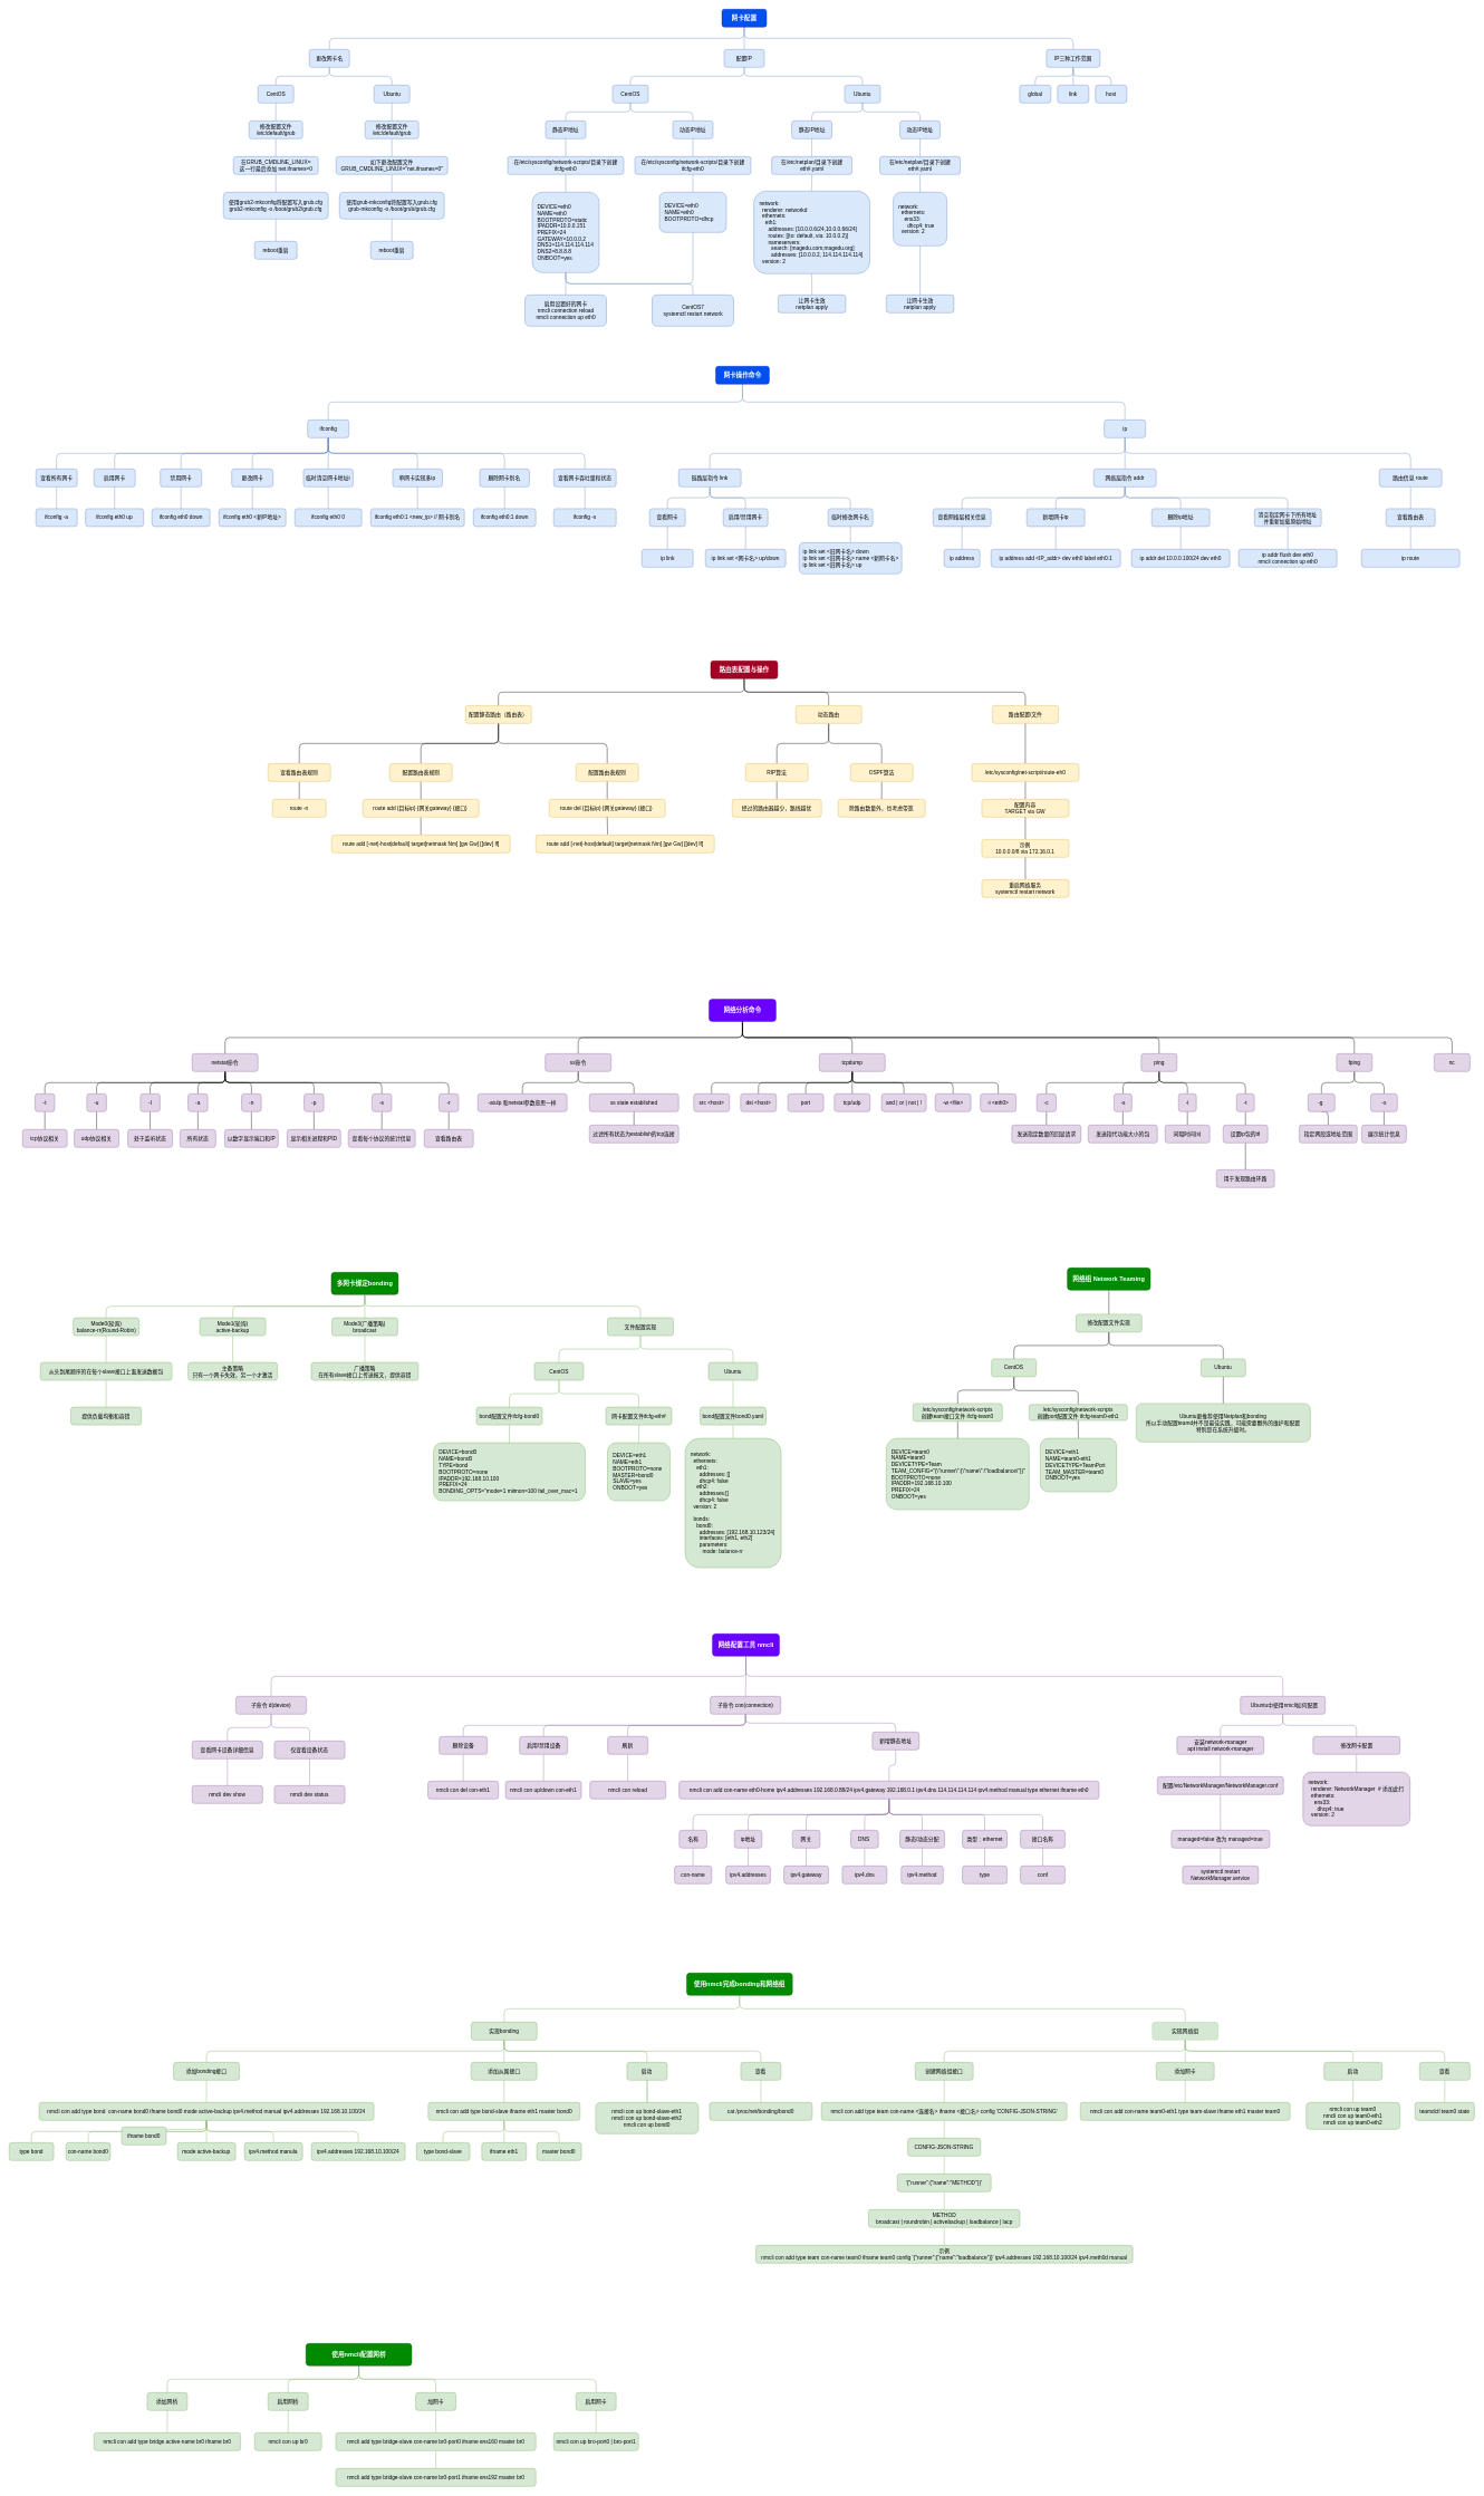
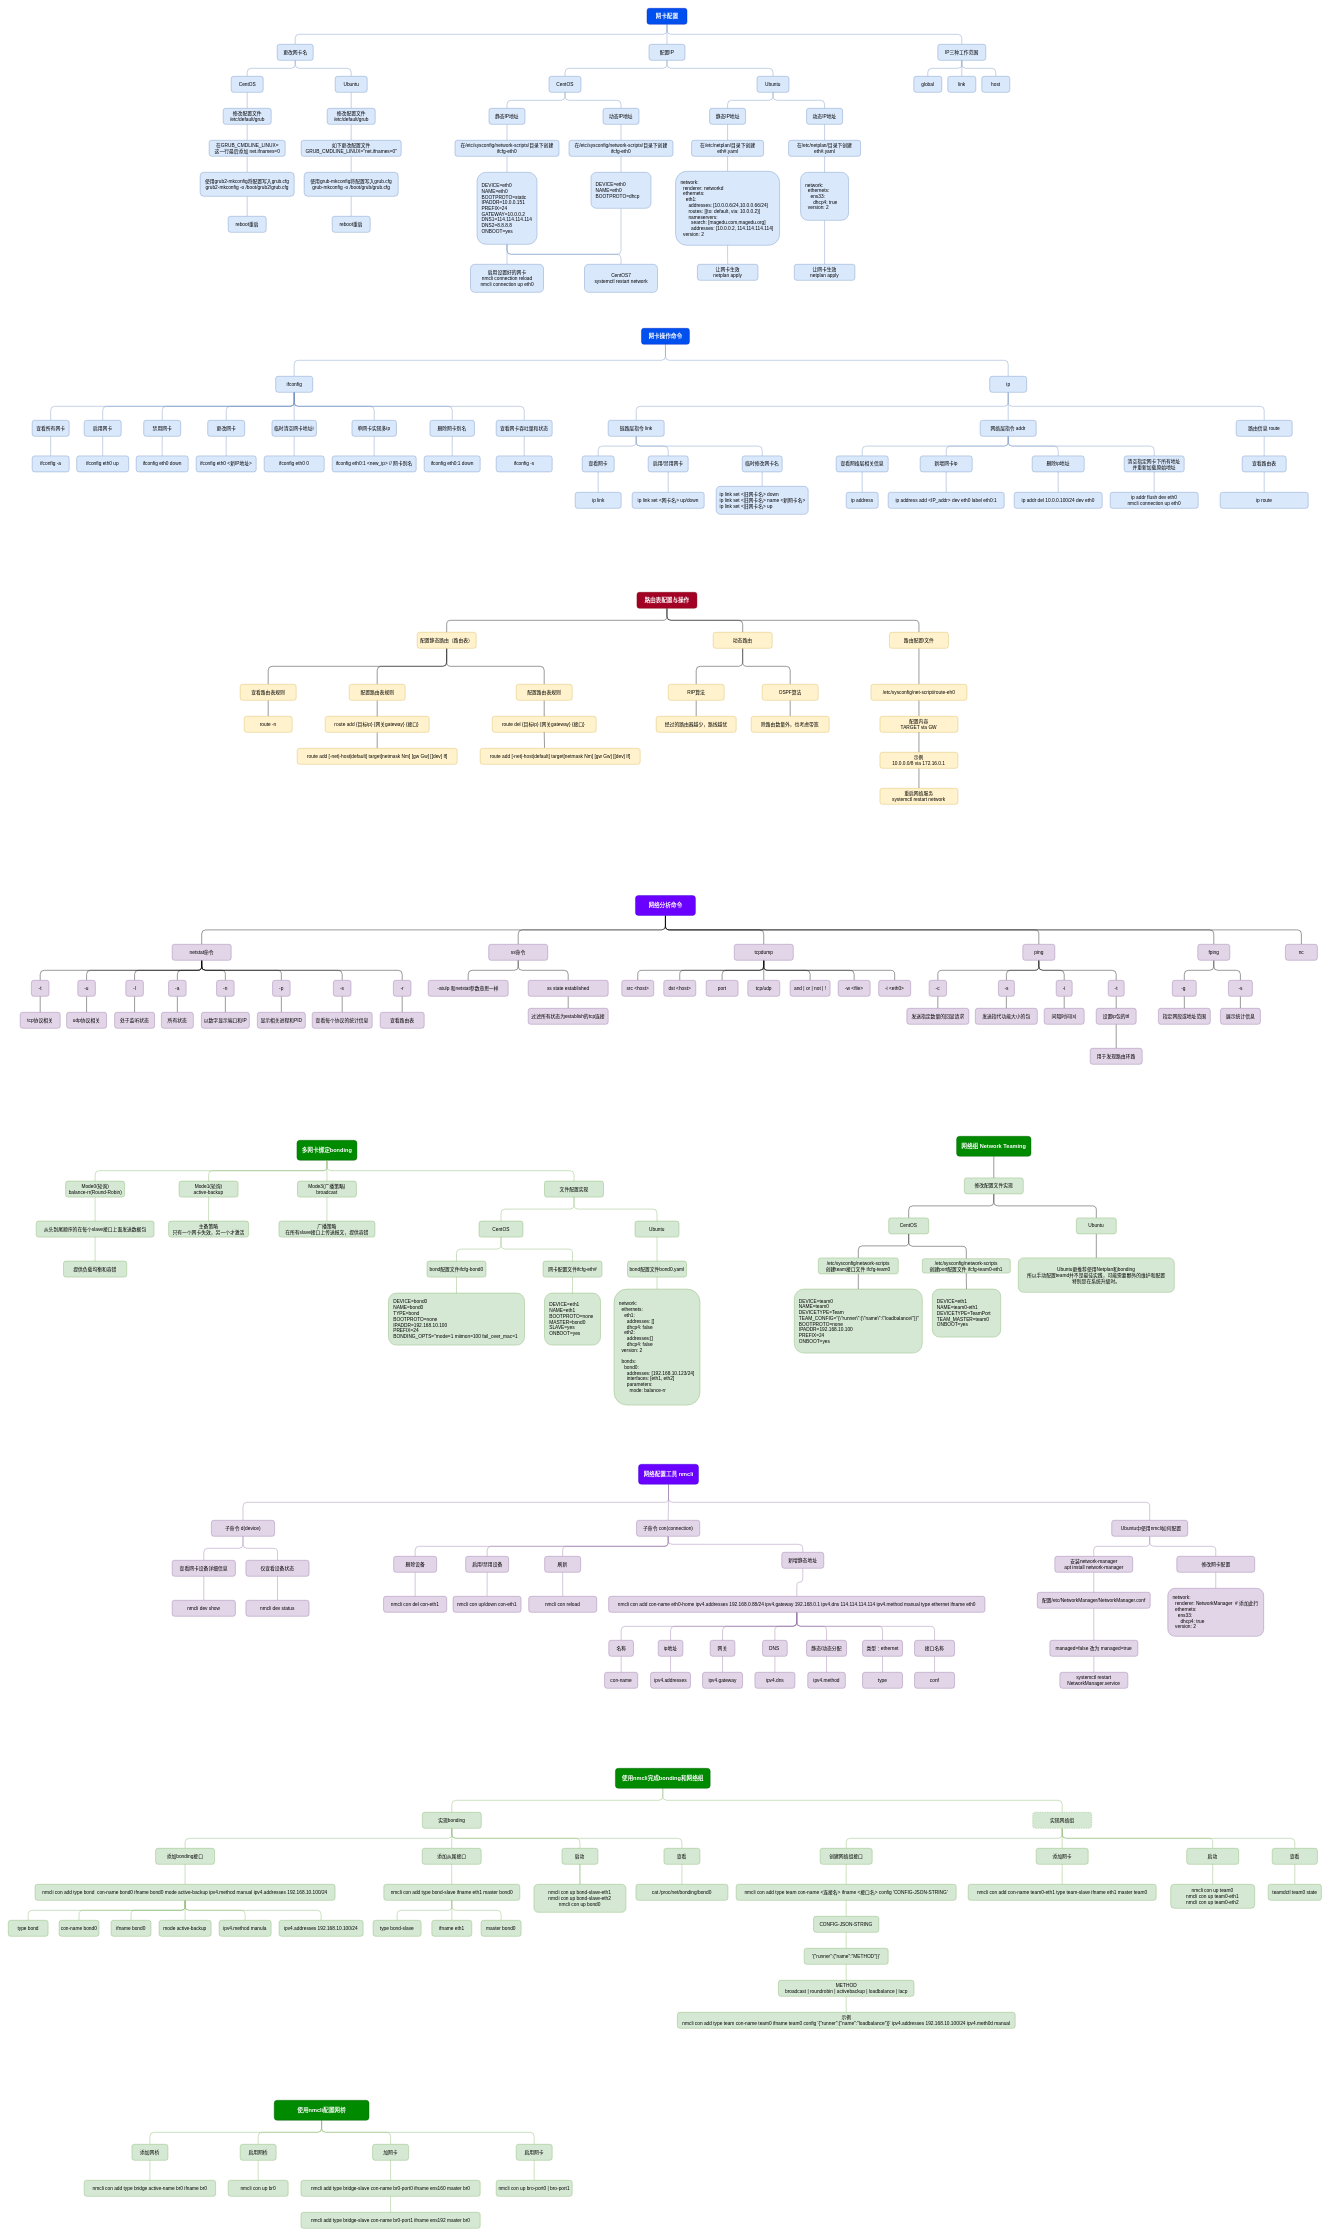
- <mxCell id="464" value="指定网段或地址范围" style="rounded=1;whiteSpace=wrap;html=1;fillColor=#e1d5e7;strokeColor=#9673a6;" vertex="1" parent="1"><mxGeometry x="2910.5" y="2520" width="129.75" height="40" as="geometry" /></mxCell>
+ <mxCell id="464" value="指定网段或地址范围" style="rounded=1;whiteSpace=wrap;html=1;fillColor=#e1d5e7;strokeColor=#9673a6;" vertex="1" parent="1"><mxGeometry x="2895.5" y="2520" width="129.75" height="40" as="geometry" /></mxCell>
- <mxCell id="395" value="ifname bond0" style="rounded=1;whiteSpace=wrap;html=1;fillColor=#d5e8d4;strokeColor=#82b366;" vertex="1" parent="1"><mxGeometry x="272.31" y="4765" width="99.63" height="40" as="geometry" /></mxCell>
+ <mxCell id="395" value="ifname bond0" style="rounded=1;whiteSpace=wrap;html=1;fillColor=#d5e8d4;strokeColor=#82b366;" vertex="1" parent="1"><mxGeometry x="277.31" y="4800" width="99.63" height="40" as="geometry" /></mxCell>
